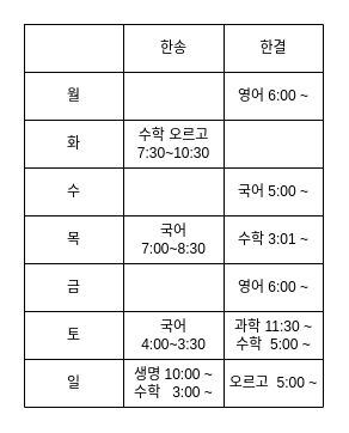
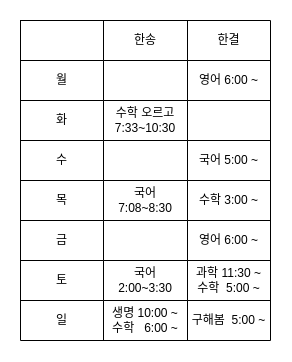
- <mxCell id="13" value="수학 오르고&lt;br&gt;7:30~10:30" style="shape=partialRectangle;html=1;whiteSpace=wrap;connectable=0;overflow=hidden;fillColor=none;top=0;left=0;bottom=0;right=0;pointerEvents=1;" vertex="1" parent="11"><mxGeometry x="83" width="84" height="40" as="geometry"><mxRectangle width="84" height="40" as="alternateBounds" /></mxGeometry></mxCell>
+ <mxCell id="13" value="수학 오르고&lt;br&gt;7:33~10:30" style="shape=partialRectangle;html=1;whiteSpace=wrap;connectable=0;overflow=hidden;fillColor=none;top=0;left=0;bottom=0;right=0;pointerEvents=1;" vertex="1" parent="11"><mxGeometry x="83" width="84" height="40" as="geometry"><mxRectangle width="84" height="40" as="alternateBounds" /></mxGeometry></mxCell>
- <mxCell id="21" value="국어&lt;br&gt;7:00~8:30" style="shape=partialRectangle;html=1;whiteSpace=wrap;connectable=0;overflow=hidden;fillColor=none;top=0;left=0;bottom=0;right=0;pointerEvents=1;" vertex="1" parent="19"><mxGeometry x="83" width="84" height="40" as="geometry"><mxRectangle width="84" height="40" as="alternateBounds" /></mxGeometry></mxCell>
+ <mxCell id="21" value="국어&lt;br&gt;7:08~8:30" style="shape=partialRectangle;html=1;whiteSpace=wrap;connectable=0;overflow=hidden;fillColor=none;top=0;left=0;bottom=0;right=0;pointerEvents=1;" vertex="1" parent="19"><mxGeometry x="83" width="84" height="40" as="geometry"><mxRectangle width="84" height="40" as="alternateBounds" /></mxGeometry></mxCell>
- <mxCell id="22" value="수학 3:01 ~" style="shape=partialRectangle;html=1;whiteSpace=wrap;connectable=0;overflow=hidden;fillColor=none;top=0;left=0;bottom=0;right=0;pointerEvents=1;" vertex="1" parent="19"><mxGeometry x="167" width="83" height="40" as="geometry"><mxRectangle width="83" height="40" as="alternateBounds" /></mxGeometry></mxCell>
+ <mxCell id="22" value="수학 3:00 ~" style="shape=partialRectangle;html=1;whiteSpace=wrap;connectable=0;overflow=hidden;fillColor=none;top=0;left=0;bottom=0;right=0;pointerEvents=1;" vertex="1" parent="19"><mxGeometry x="167" width="83" height="40" as="geometry"><mxRectangle width="83" height="40" as="alternateBounds" /></mxGeometry></mxCell>
- <mxCell id="29" value="국어&lt;br&gt;4:00~3:30" style="shape=partialRectangle;html=1;whiteSpace=wrap;connectable=0;overflow=hidden;fillColor=none;top=0;left=0;bottom=0;right=0;pointerEvents=1;" vertex="1" parent="27"><mxGeometry x="83" width="84" height="40" as="geometry"><mxRectangle width="84" height="40" as="alternateBounds" /></mxGeometry></mxCell>
+ <mxCell id="29" value="국어&lt;br&gt;2:00~3:30" style="shape=partialRectangle;html=1;whiteSpace=wrap;connectable=0;overflow=hidden;fillColor=none;top=0;left=0;bottom=0;right=0;pointerEvents=1;" vertex="1" parent="27"><mxGeometry x="83" width="84" height="40" as="geometry"><mxRectangle width="84" height="40" as="alternateBounds" /></mxGeometry></mxCell>
- <mxCell id="33" value="생명 10:00 ~&lt;br&gt;수학&amp;nbsp; &amp;nbsp;3:00 ~" style="shape=partialRectangle;html=1;whiteSpace=wrap;connectable=0;overflow=hidden;fillColor=none;top=0;left=0;bottom=0;right=0;pointerEvents=1;" vertex="1" parent="31"><mxGeometry x="83" width="84" height="40" as="geometry"><mxRectangle width="84" height="40" as="alternateBounds" /></mxGeometry></mxCell>
+ <mxCell id="33" value="생명 10:00 ~&lt;br&gt;수학&amp;nbsp; &amp;nbsp;6:00 ~" style="shape=partialRectangle;html=1;whiteSpace=wrap;connectable=0;overflow=hidden;fillColor=none;top=0;left=0;bottom=0;right=0;pointerEvents=1;" vertex="1" parent="31"><mxGeometry x="83" width="84" height="40" as="geometry"><mxRectangle width="84" height="40" as="alternateBounds" /></mxGeometry></mxCell>
- <mxCell id="34" value="오르고&amp;nbsp; 5:00 ~" style="shape=partialRectangle;html=1;whiteSpace=wrap;connectable=0;overflow=hidden;fillColor=none;top=0;left=0;bottom=0;right=0;pointerEvents=1;" vertex="1" parent="31"><mxGeometry x="167" width="83" height="40" as="geometry"><mxRectangle width="83" height="40" as="alternateBounds" /></mxGeometry></mxCell>
+ <mxCell id="34" value="구해봄&amp;nbsp; 5:00 ~" style="shape=partialRectangle;html=1;whiteSpace=wrap;connectable=0;overflow=hidden;fillColor=none;top=0;left=0;bottom=0;right=0;pointerEvents=1;" vertex="1" parent="31"><mxGeometry x="167" width="83" height="40" as="geometry"><mxRectangle width="83" height="40" as="alternateBounds" /></mxGeometry></mxCell>
